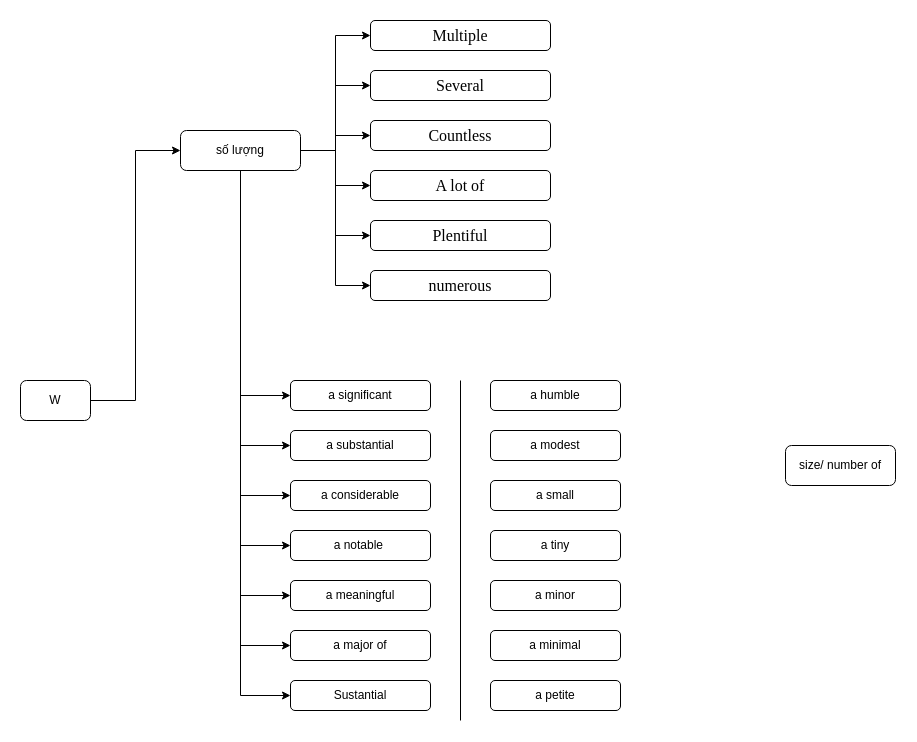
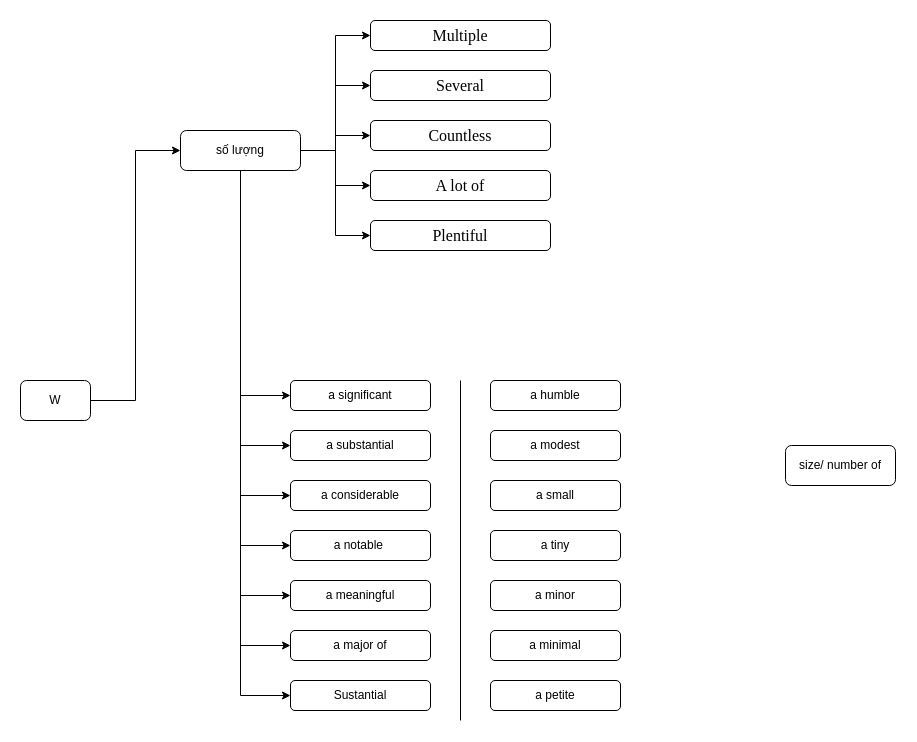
- <mxCell id="9" style="edgeStyle=orthogonalEdgeStyle;rounded=0;orthogonalLoop=1;jettySize=auto;html=1;entryX=0;entryY=0.5;entryDx=0;entryDy=0;" edge="1" parent="1" source="17" target="23"><mxGeometry relative="1" as="geometry" /></mxCell>
- <mxCell id="23" value="&lt;span style=&quot;caret-color: rgb(0, 0, 0); font-family: -webkit-standard; font-size: medium; text-align: start;&quot;&gt;numerous&lt;/span&gt;" style="rounded=1;whiteSpace=wrap;html=1;" vertex="1" parent="1"><mxGeometry x="370" y="270" width="180" height="30" as="geometry" /></mxCell>
